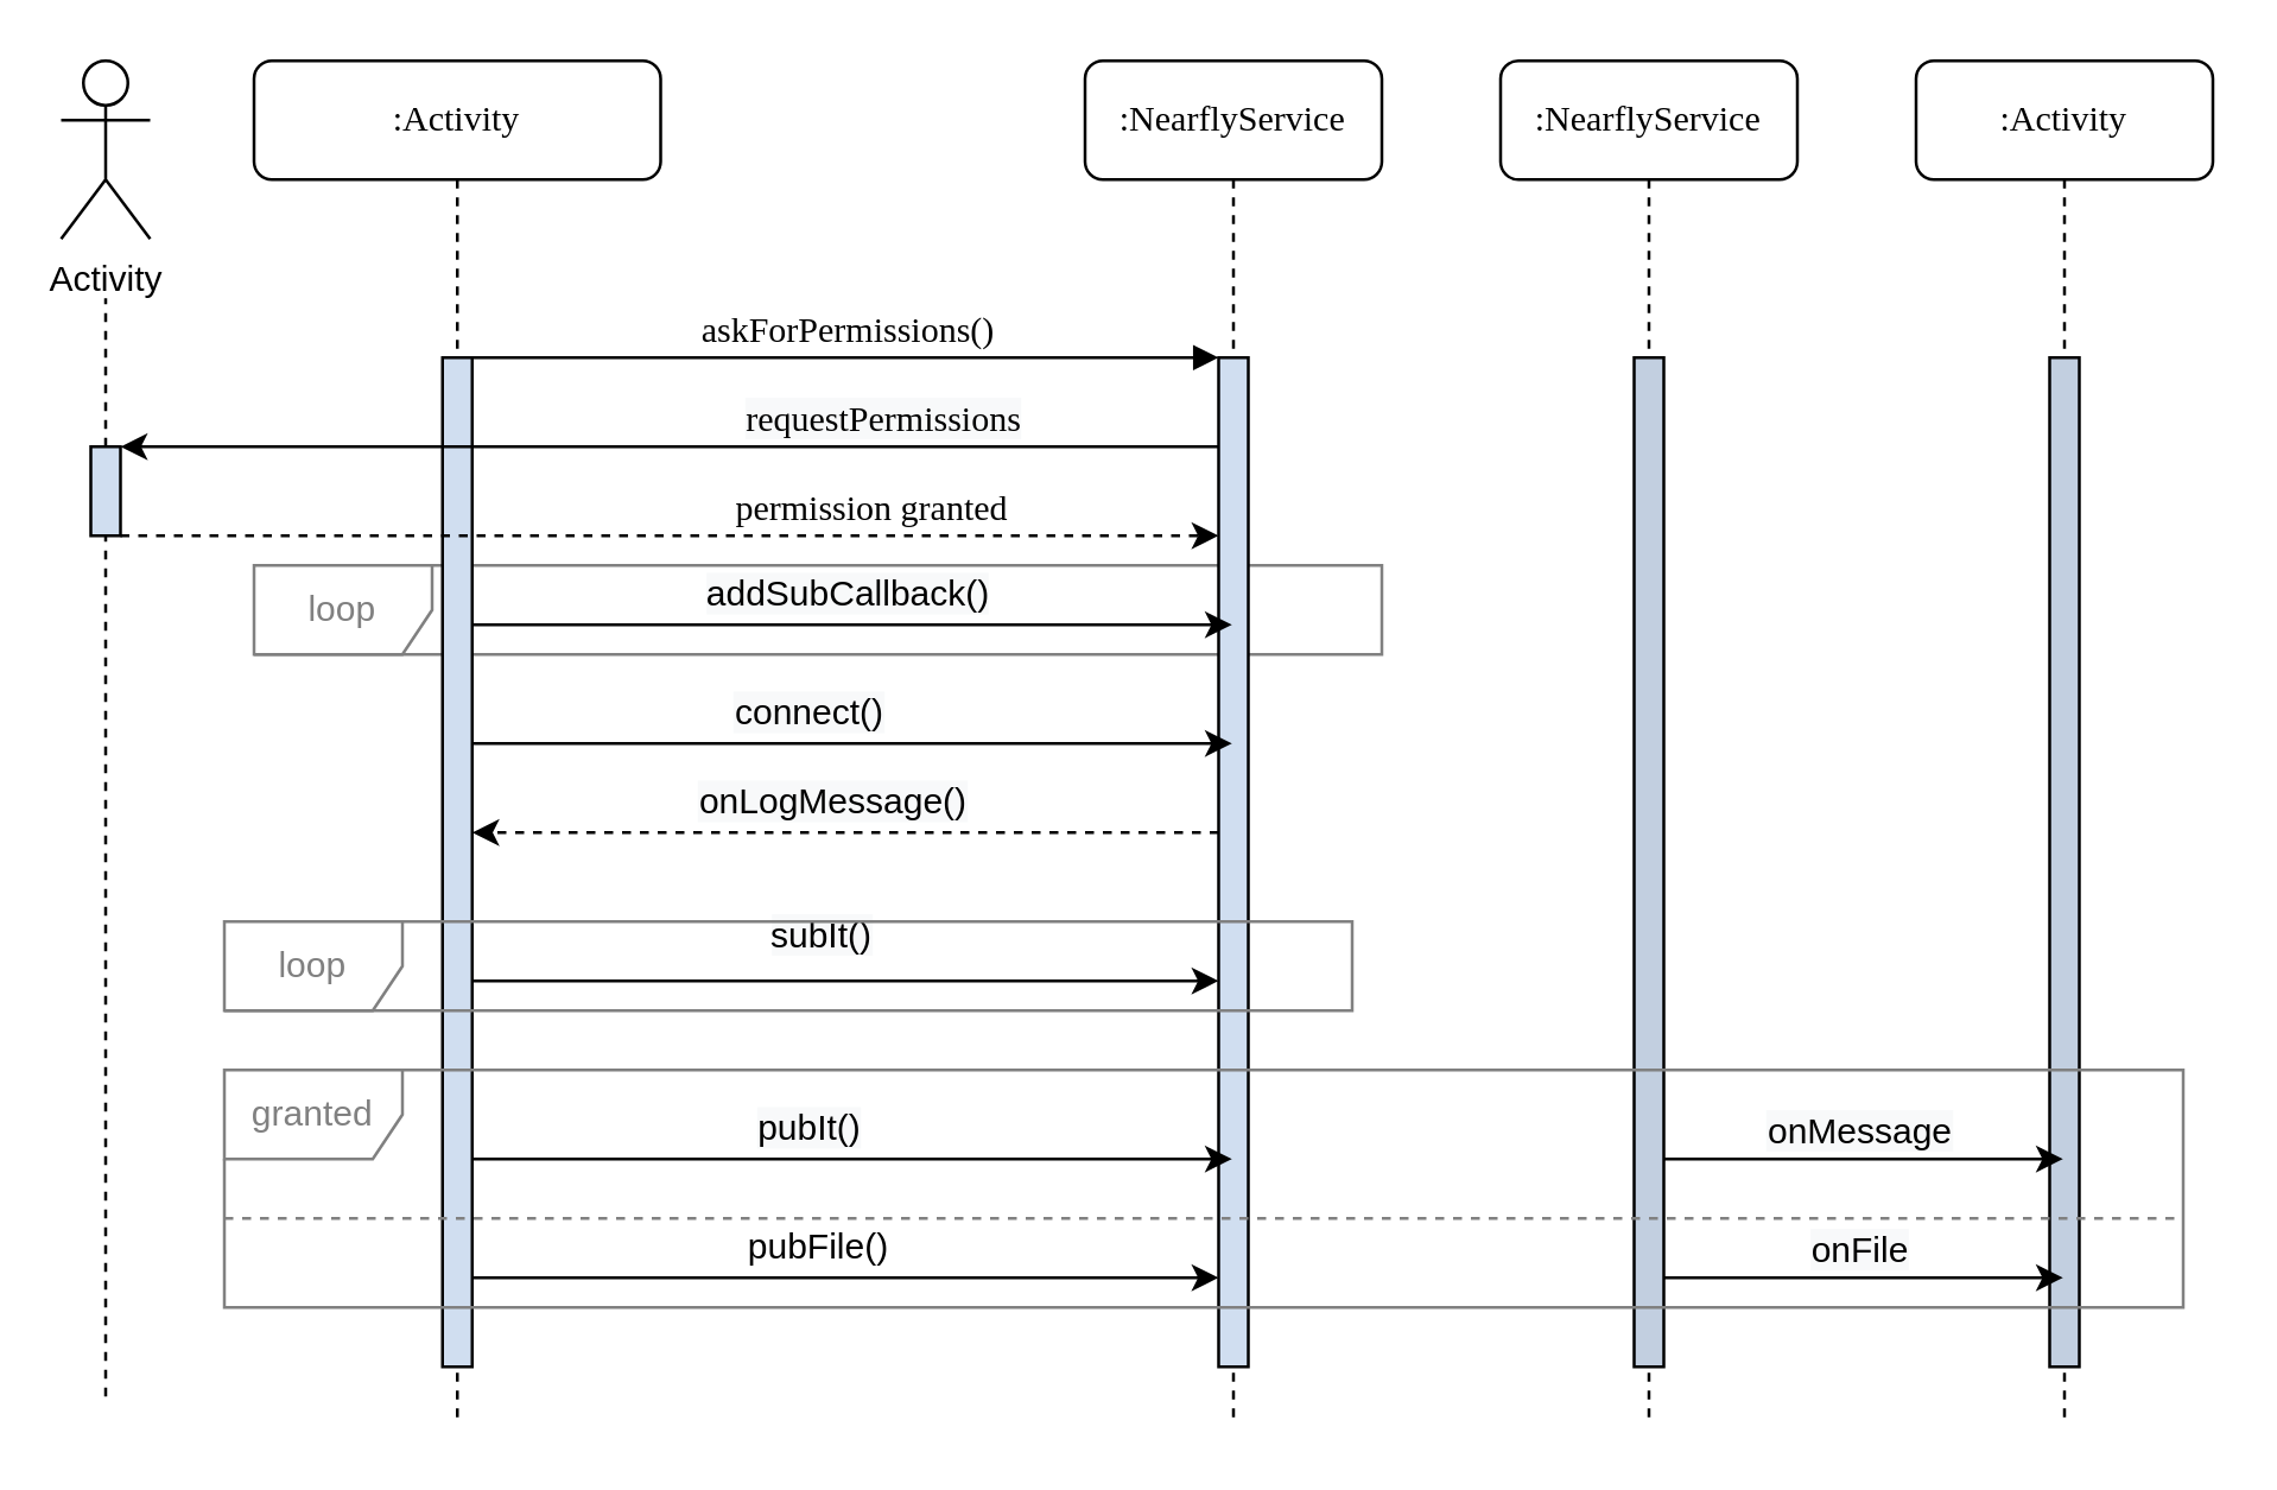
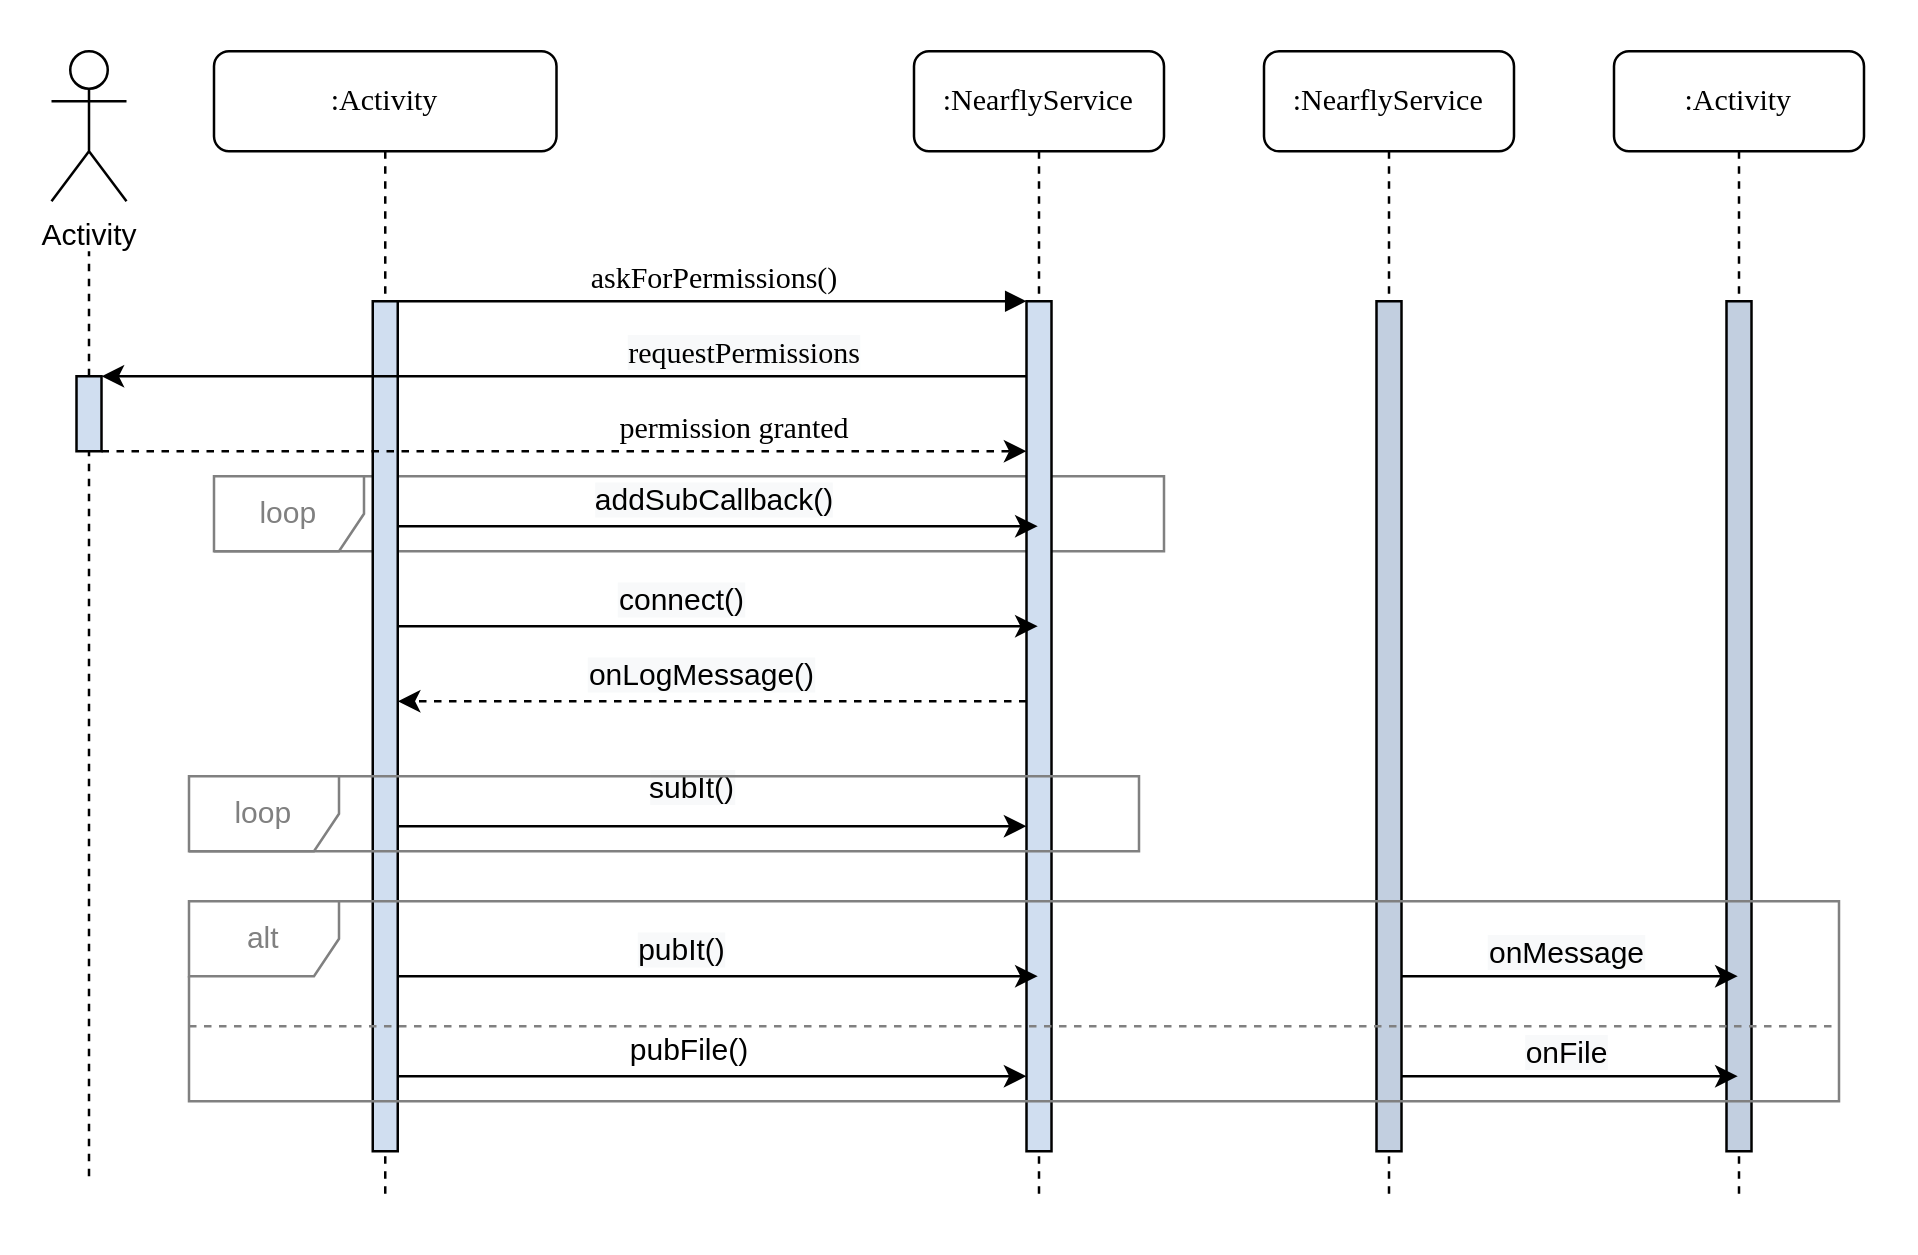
- <mxCell id="38" value="&lt;font color=&quot;#808080&quot;&gt;granted&lt;/font&gt;" style="shape=umlFrame;whiteSpace=wrap;html=1;labelBackgroundColor=none;strokeColor=#808080;" vertex="1" parent="1"><mxGeometry x="75" y="360" width="660" height="80" as="geometry" /></mxCell>
+ <mxCell id="38" value="&lt;font color=&quot;#808080&quot;&gt;alt&lt;/font&gt;" style="shape=umlFrame;whiteSpace=wrap;html=1;labelBackgroundColor=none;strokeColor=#808080;" vertex="1" parent="1"><mxGeometry x="75" y="360" width="660" height="80" as="geometry" /></mxCell>
